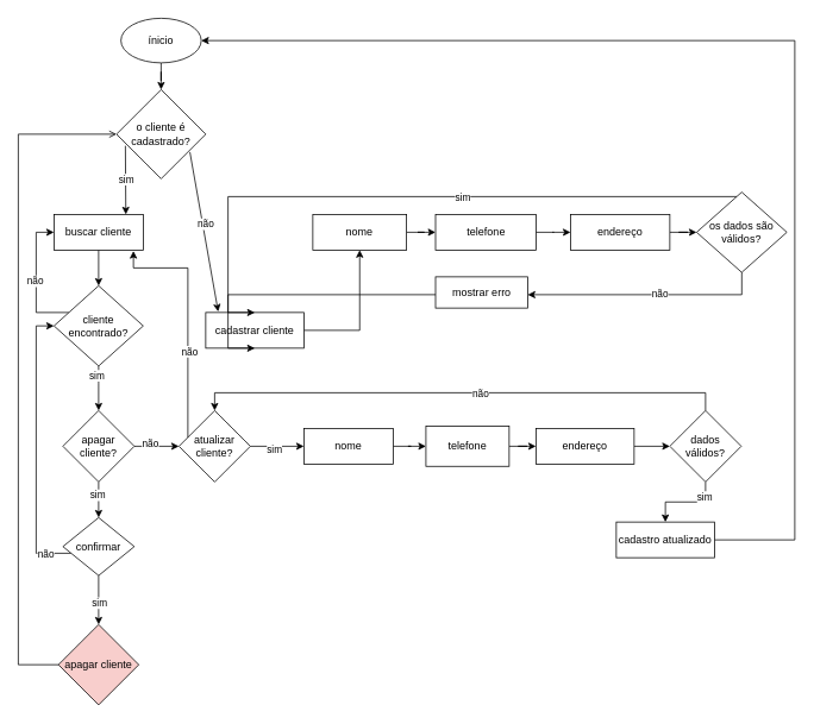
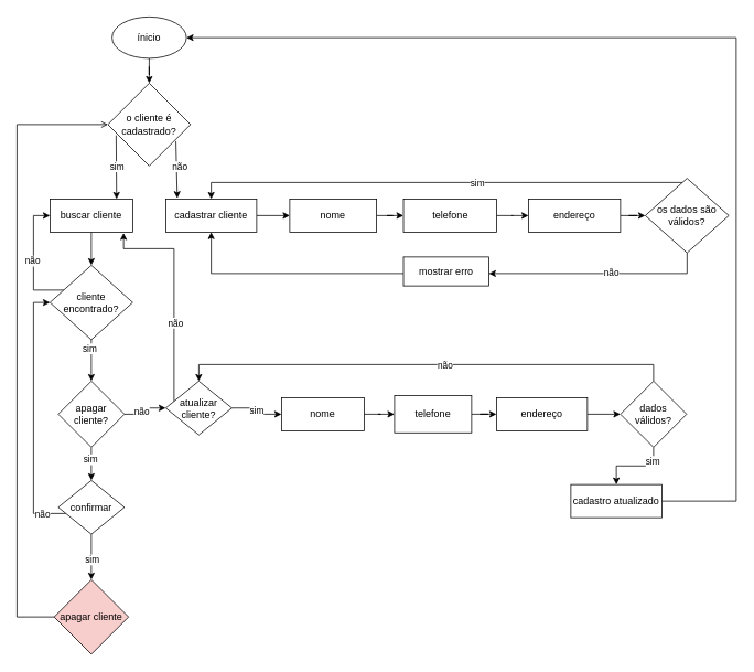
- <mxCell id="7" value="cadastrar cliente" style="rounded=0;whiteSpace=wrap;html=1;" parent="1" vertex="1"><mxGeometry x="230" y="350" width="110" height="40" as="geometry" /></mxCell>
+ <mxCell id="7" value="cadastrar cliente" style="rounded=0;whiteSpace=wrap;html=1;" parent="1" vertex="1"><mxGeometry x="200" y="240" width="110" height="40" as="geometry" /></mxCell>
- <mxCell id="45" value="atualizar cliente?" style="rhombus;whiteSpace=wrap;html=1;rounded=0;" parent="1" vertex="1"><mxGeometry x="200" y="460" width="80" height="80" as="geometry" /></mxCell>
+ <mxCell id="45" value="atualizar cliente?" style="rhombus;whiteSpace=wrap;html=1;rounded=0;" parent="1" vertex="1"><mxGeometry x="200" y="460" width="80" height="65" as="geometry" /></mxCell>
